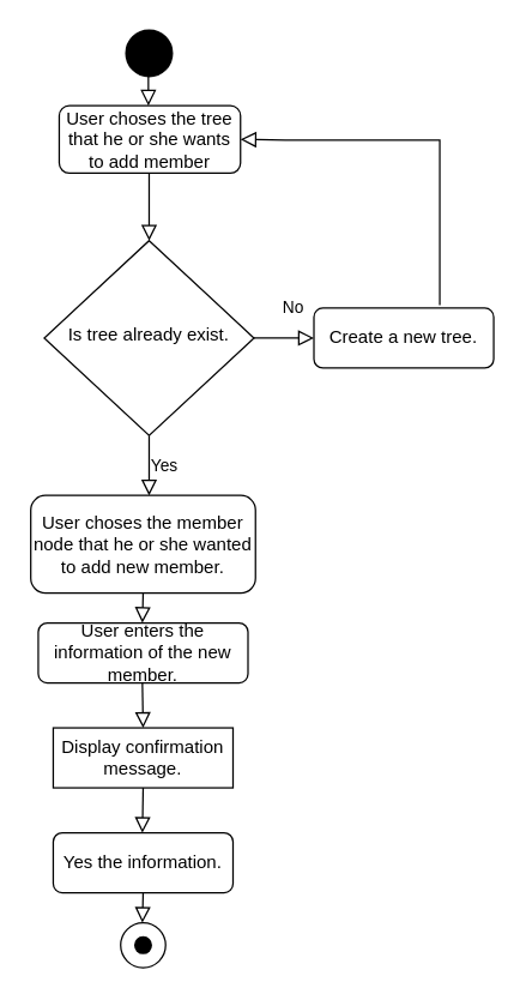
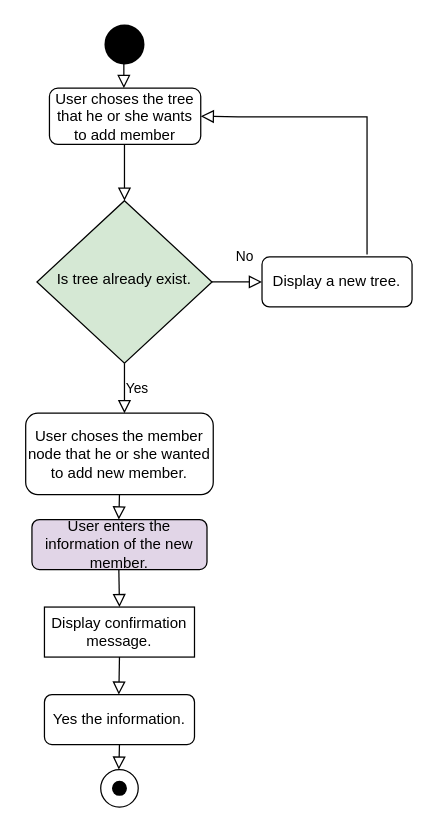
- <mxCell id="6" value="Is tree already exist." style="rhombus;whiteSpace=wrap;html=1;shadow=0;fontFamily=Helvetica;fontSize=12;align=center;strokeWidth=1;spacing=6;spacingTop=-4;" vertex="1" parent="1"><mxGeometry x="29" y="160" width="140" height="130" as="geometry" /></mxCell>
+ <mxCell id="6" value="Is tree already exist." style="rhombus;whiteSpace=wrap;html=1;shadow=0;fontFamily=Helvetica;fontSize=12;align=center;strokeWidth=1;spacing=6;spacingTop=-4;fillColor=#d5e8d4;" vertex="1" parent="1"><mxGeometry x="29" y="160" width="140" height="130" as="geometry" /></mxCell>
- <mxCell id="15" value="Create a new tree." style="rounded=1;whiteSpace=wrap;html=1;fontSize=12;glass=0;strokeWidth=1;shadow=0;" vertex="1" parent="1"><mxGeometry x="209" y="205" width="120" height="40" as="geometry" /></mxCell>
+ <mxCell id="15" value="Display a new tree." style="rounded=1;whiteSpace=wrap;html=1;fontSize=12;glass=0;strokeWidth=1;shadow=0;" vertex="1" parent="1"><mxGeometry x="209" y="205" width="120" height="40" as="geometry" /></mxCell>
- <mxCell id="8" value="User enters the information of the new member." style="rounded=1;whiteSpace=wrap;html=1;fontSize=12;glass=0;strokeWidth=1;shadow=0;" vertex="1" parent="1"><mxGeometry x="25" y="415" width="140" height="40" as="geometry" /></mxCell>
+ <mxCell id="8" value="User enters the information of the new member." style="rounded=1;whiteSpace=wrap;html=1;fontSize=12;glass=0;strokeWidth=1;shadow=0;fillColor=#e1d5e7;" vertex="1" parent="1"><mxGeometry x="25" y="415" width="140" height="40" as="geometry" /></mxCell>
